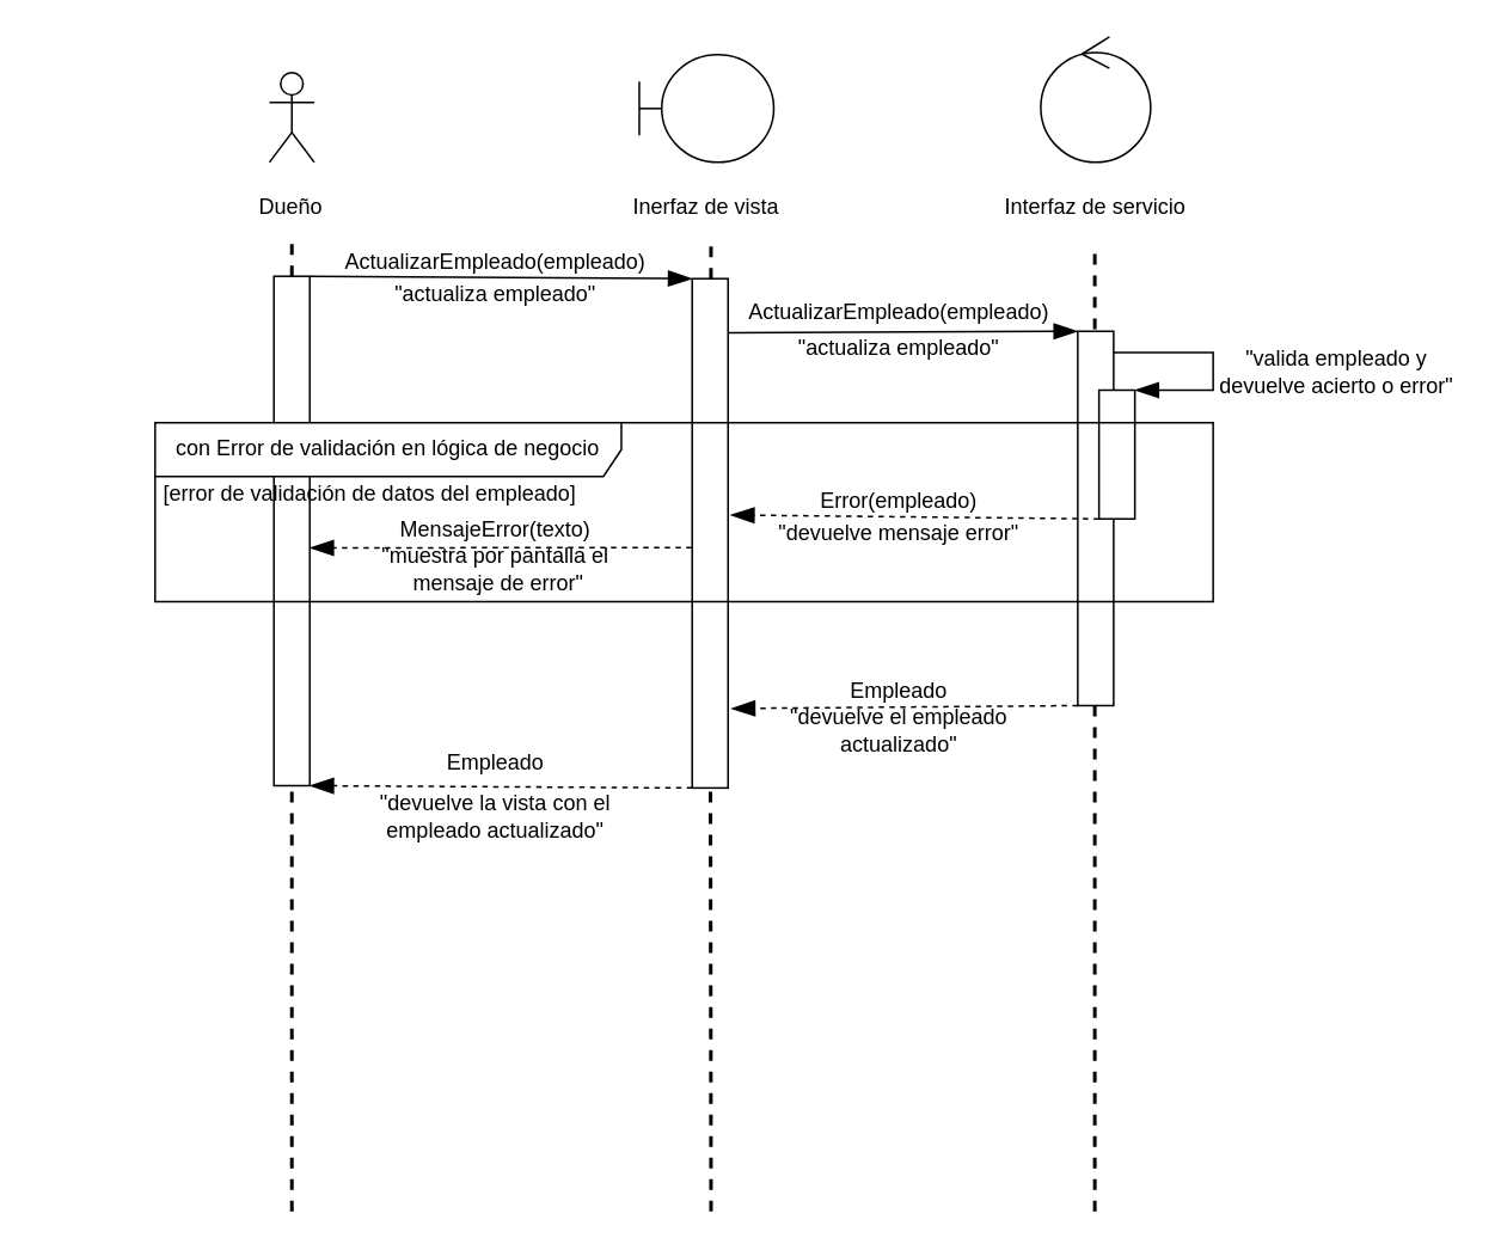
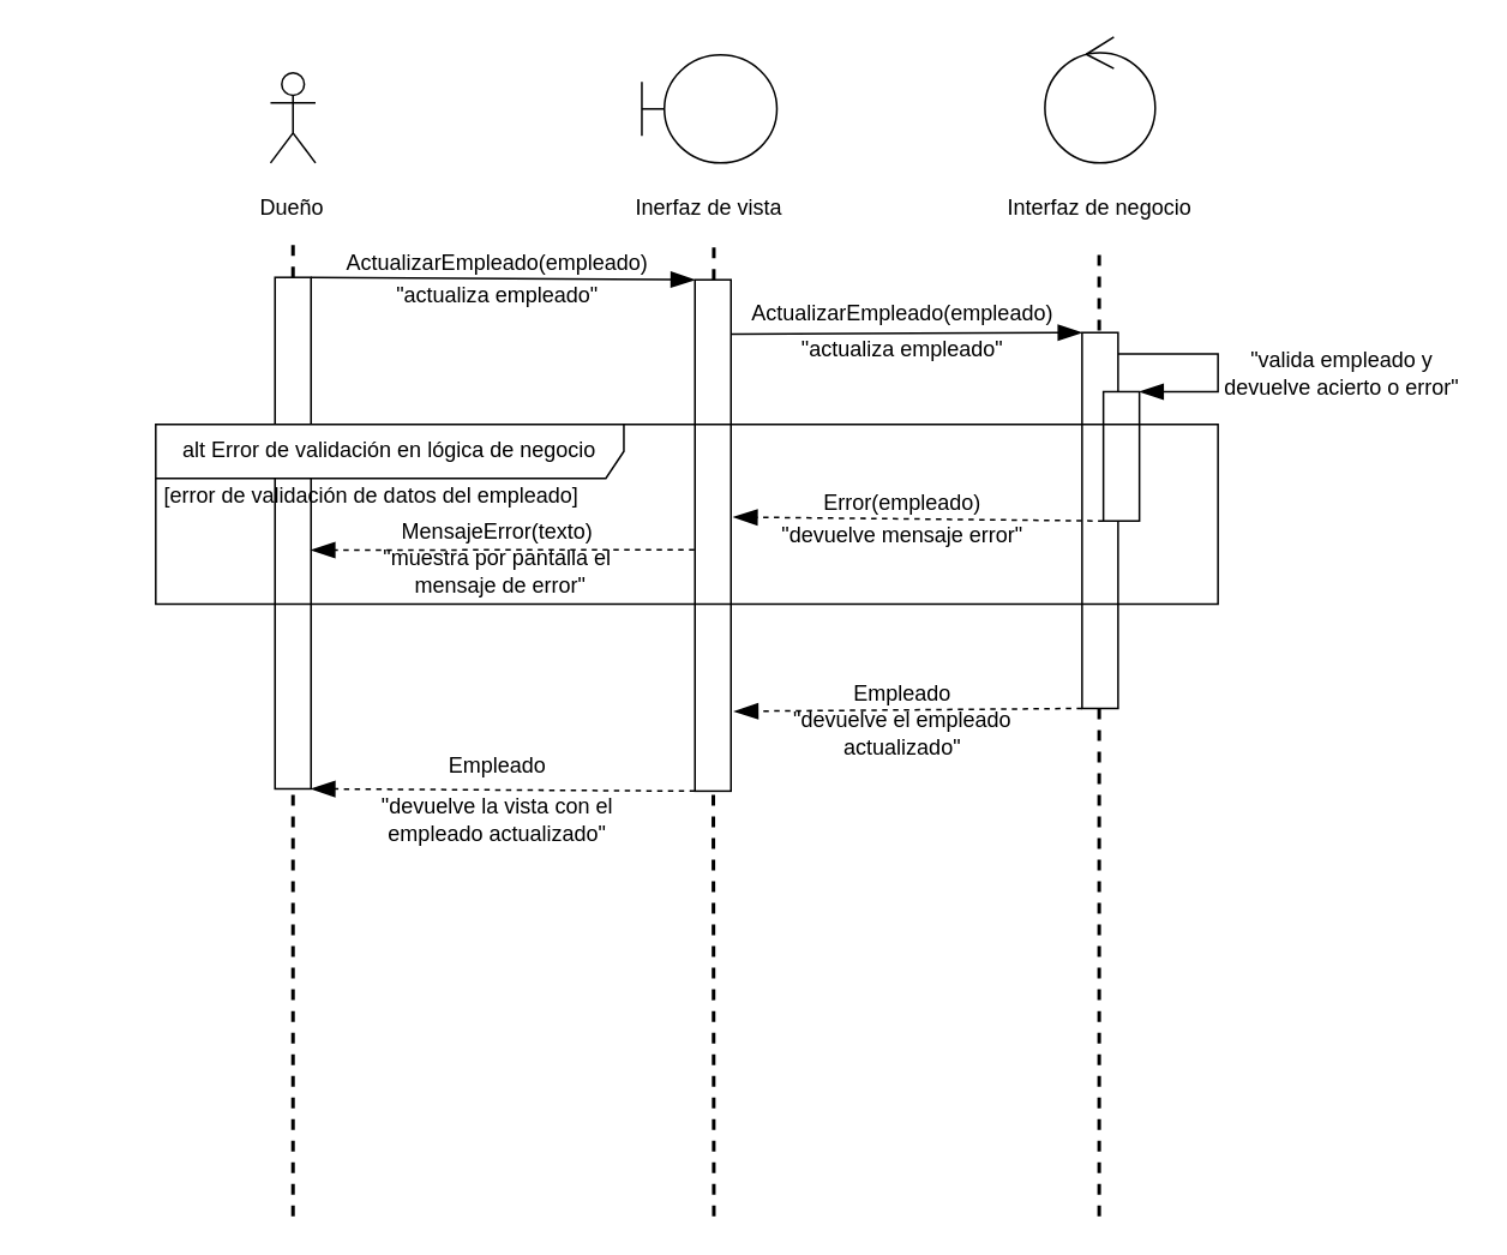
- <mxCell id="4" value="Interfaz de servicio" style="text;html=1;strokeColor=none;fillColor=none;align=center;verticalAlign=middle;whiteSpace=wrap;rounded=0;fontColor=none;" parent="2" vertex="1"><mxGeometry y="85" width="109" height="20" as="geometry" /></mxCell>
+ <mxCell id="4" value="Interfaz de negocio" style="text;html=1;strokeColor=none;fillColor=none;align=center;verticalAlign=middle;whiteSpace=wrap;rounded=0;fontColor=none;" parent="2" vertex="1"><mxGeometry y="85" width="109" height="20" as="geometry" /></mxCell>
- <mxCell id="41" value="con Error de validación en lógica de negocio" style="shape=umlFrame;whiteSpace=wrap;html=1;width=260;height=30;" parent="1" vertex="1"><mxGeometry x="86" y="235.19" width="590" height="99.81" as="geometry" /></mxCell>
+ <mxCell id="41" value="alt Error de validación en lógica de negocio" style="shape=umlFrame;whiteSpace=wrap;html=1;width=260;height=30;" parent="1" vertex="1"><mxGeometry x="86" y="235.19" width="590" height="99.81" as="geometry" /></mxCell>
